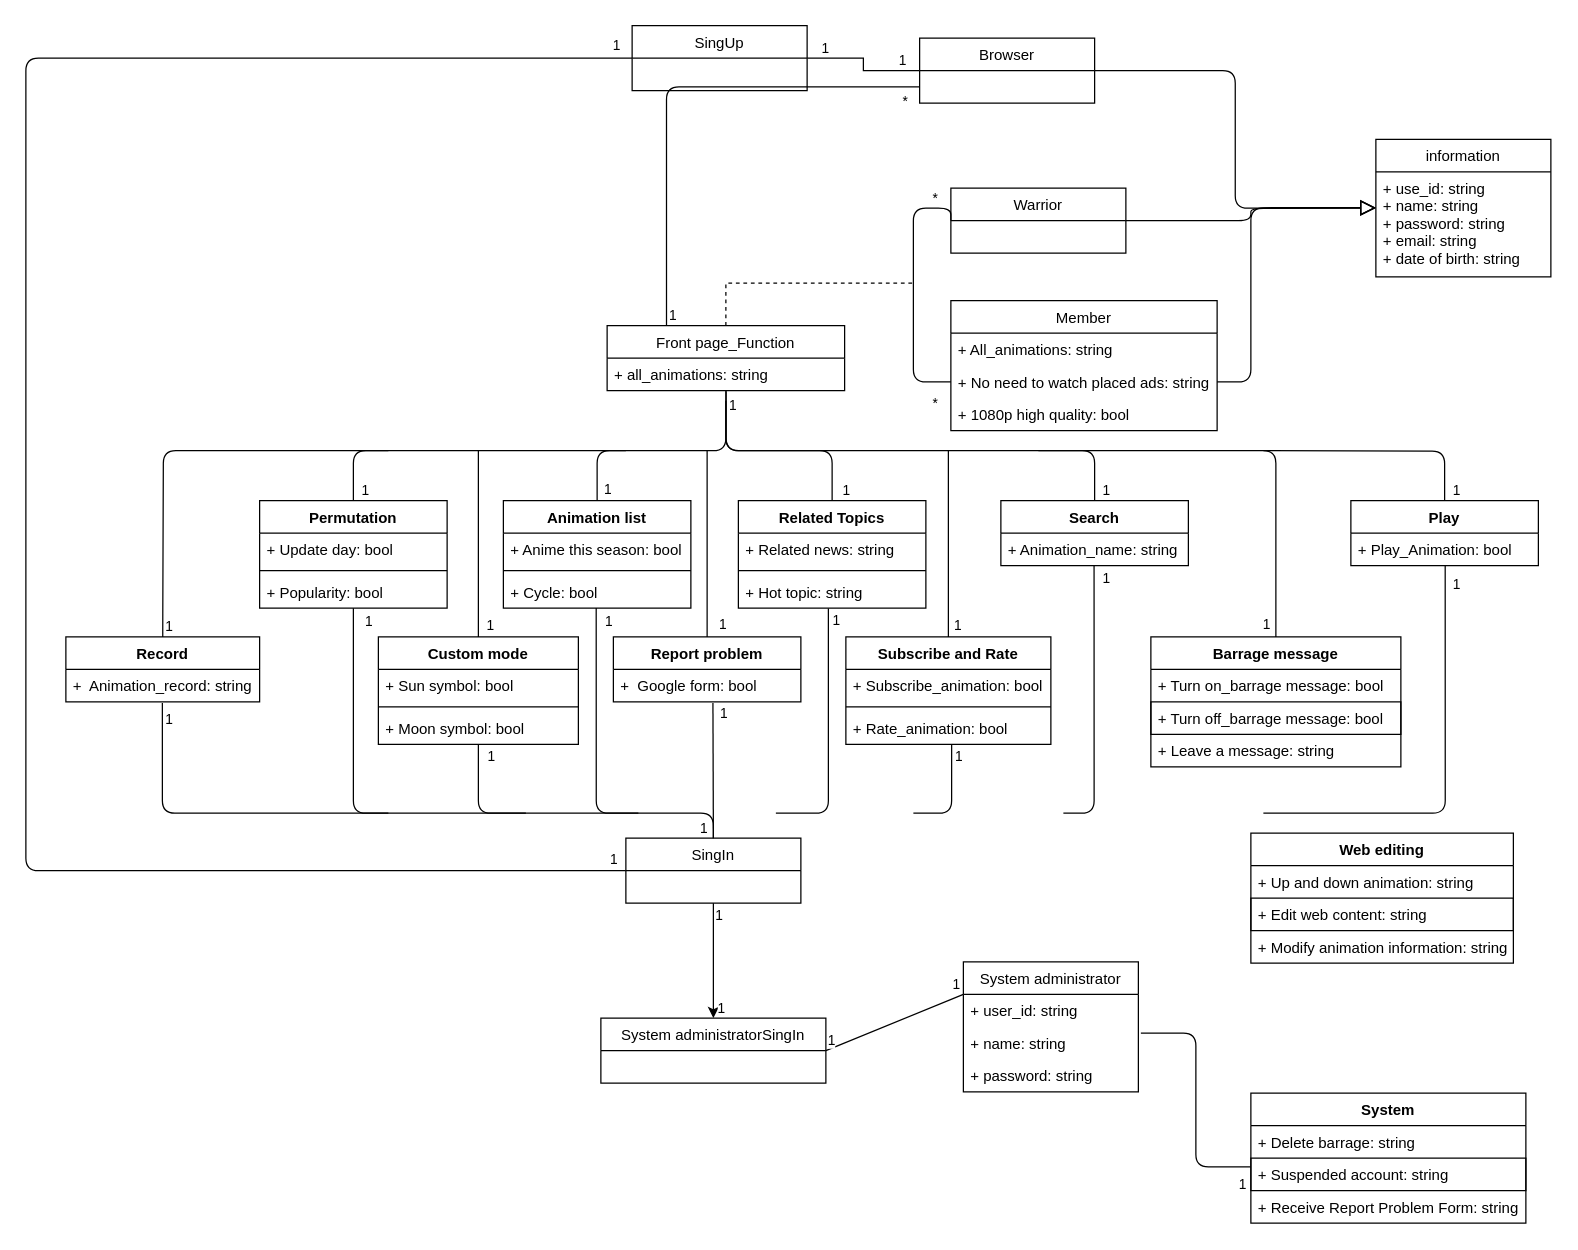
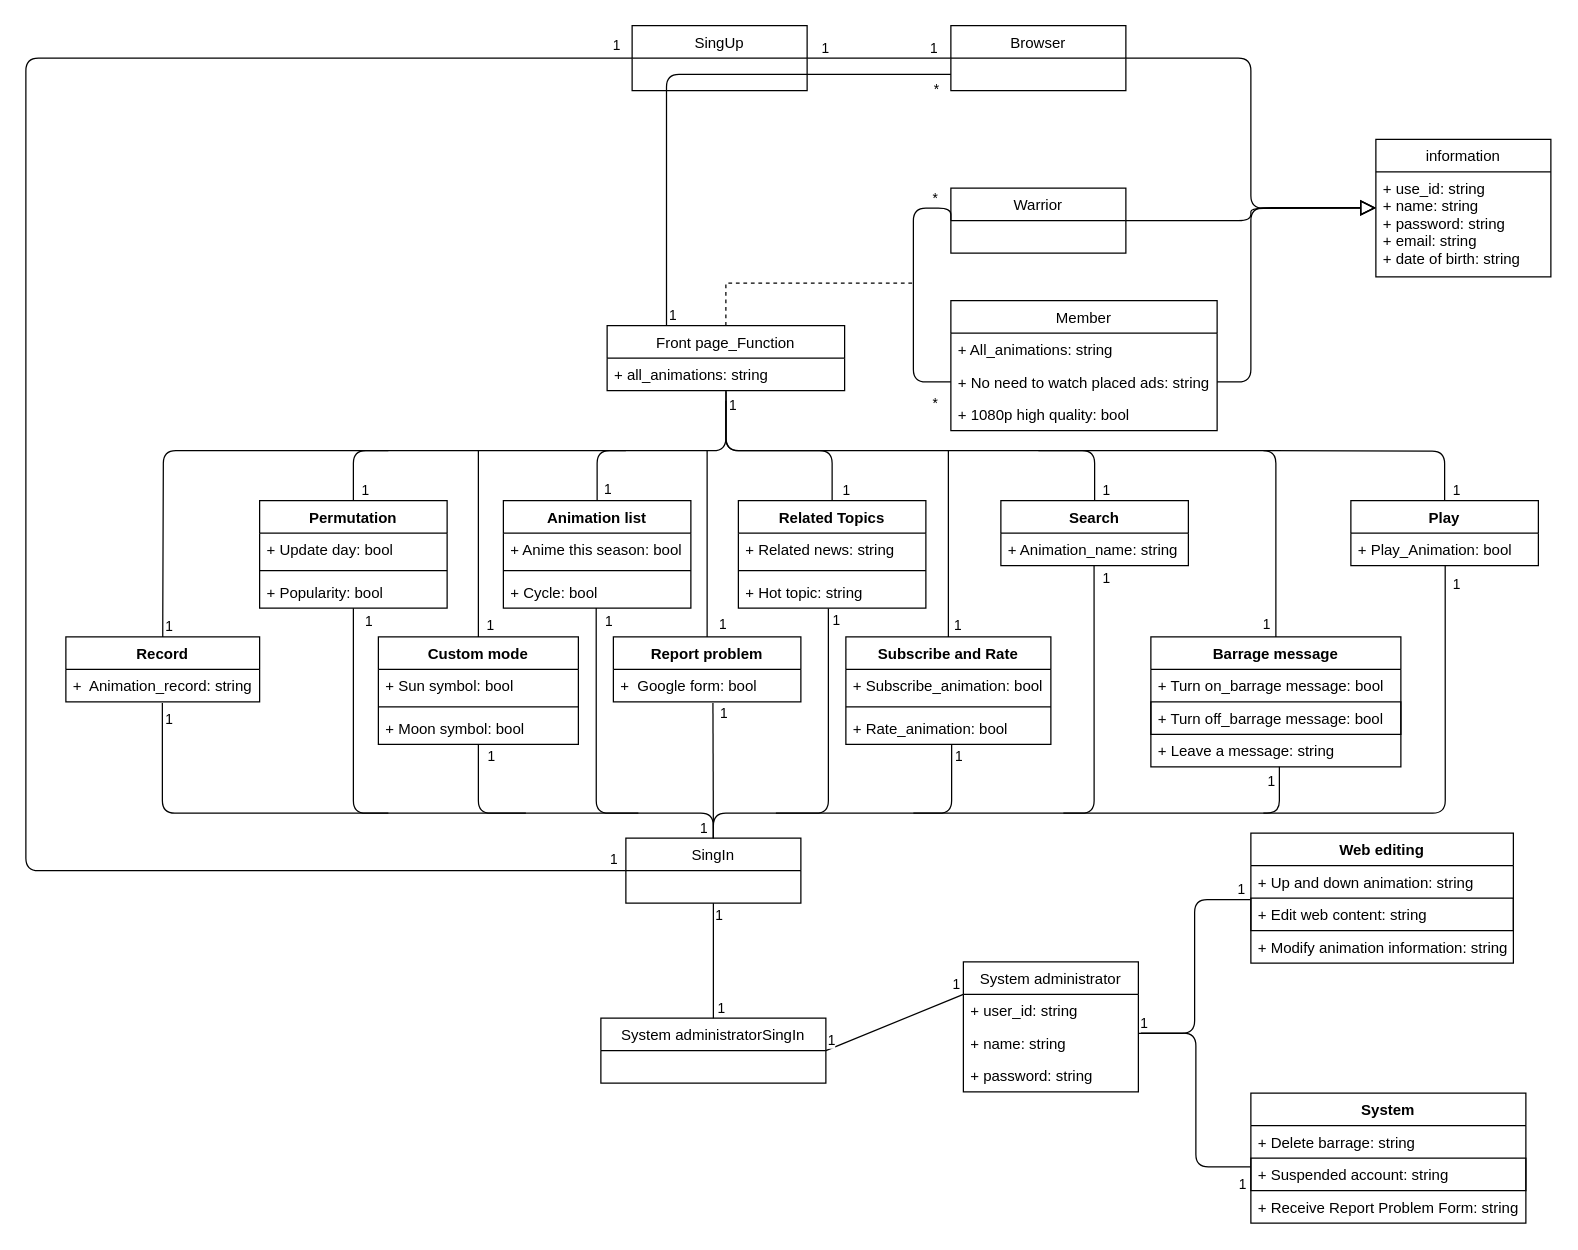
- <mxCell id="2" value="Browser" style="swimlane;fontStyle=0;childLayout=stackLayout;horizontal=1;startSize=26;fillColor=none;horizontalStack=0;resizeParent=1;resizeParentMax=0;resizeLast=0;collapsible=1;marginBottom=0;" parent="1" vertex="1"><mxGeometry x="735" y="30" width="140" height="52" as="geometry" /></mxCell>
+ <mxCell id="2" value="Browser" style="swimlane;fontStyle=0;childLayout=stackLayout;horizontal=1;startSize=26;fillColor=none;horizontalStack=0;resizeParent=1;resizeParentMax=0;resizeLast=0;collapsible=1;marginBottom=0;" parent="1" vertex="1"><mxGeometry x="760" y="20" width="140" height="52" as="geometry" /></mxCell>
+ <mxCell id="76" value="" style="endArrow=none;html=1;edgeStyle=orthogonalEdgeStyle;rounded=1;exitX=0.5;exitY=0;exitDx=0;exitDy=0;entryX=0.514;entryY=0.996;entryDx=0;entryDy=0;entryPerimeter=0;" parent="1" source="10" target="69" edge="1"><mxGeometry relative="1" as="geometry"><mxPoint x="920" y="650" as="sourcePoint" /><mxPoint x="1023" y="620" as="targetPoint" /><Array as="points"><mxPoint x="570" y="650" /><mxPoint x="1023" y="650" /></Array></mxGeometry></mxCell>
+ <mxCell id="77" value="1" style="edgeLabel;resizable=0;html=1;align=right;verticalAlign=bottom;" parent="76" connectable="0" vertex="1"><mxGeometry x="1" relative="1" as="geometry"><mxPoint x="-3" y="20" as="offset" /></mxGeometry></mxCell>
+ <mxCell id="117" value="" style="endArrow=none;html=1;edgeStyle=orthogonalEdgeStyle;rounded=1;exitX=1;exitY=0.198;exitDx=0;exitDy=0;exitPerimeter=0;entryX=-0.003;entryY=0.049;entryDx=0;entryDy=0;entryPerimeter=0;" parent="1" source="107" target="111" edge="1"><mxGeometry relative="1" as="geometry"><mxPoint x="980" y="820" as="sourcePoint" /><mxPoint x="1140" y="820" as="targetPoint" /></mxGeometry></mxCell>
+ <mxCell id="118" value="1" style="edgeLabel;resizable=0;html=1;align=left;verticalAlign=bottom;" parent="117" connectable="0" vertex="1"><mxGeometry x="-1" relative="1" as="geometry" /></mxCell>
+ <mxCell id="119" value="1" style="edgeLabel;resizable=0;html=1;align=right;verticalAlign=bottom;" parent="117" connectable="0" vertex="1"><mxGeometry x="1" relative="1" as="geometry"><mxPoint x="-3" as="offset" /></mxGeometry></mxCell>
- <mxCell id="95" value="" style="endArrow=classic;html=1;rounded=1;exitX=0.5;exitY=1;exitDx=0;exitDy=0;entryX=0.5;entryY=0;entryDx=0;entryDy=0;" parent="1" source="10" target="94" edge="1"><mxGeometry relative="1" as="geometry"><mxPoint x="610" y="740" as="sourcePoint" /><mxPoint x="770" y="740" as="targetPoint" /></mxGeometry></mxCell>
+ <mxCell id="95" value="" style="endArrow=none;html=1;rounded=1;exitX=0.5;exitY=1;exitDx=0;exitDy=0;entryX=0.5;entryY=0;entryDx=0;entryDy=0;" parent="1" source="10" target="94" edge="1"><mxGeometry relative="1" as="geometry"><mxPoint x="610" y="740" as="sourcePoint" /><mxPoint x="770" y="740" as="targetPoint" /></mxGeometry></mxCell>
